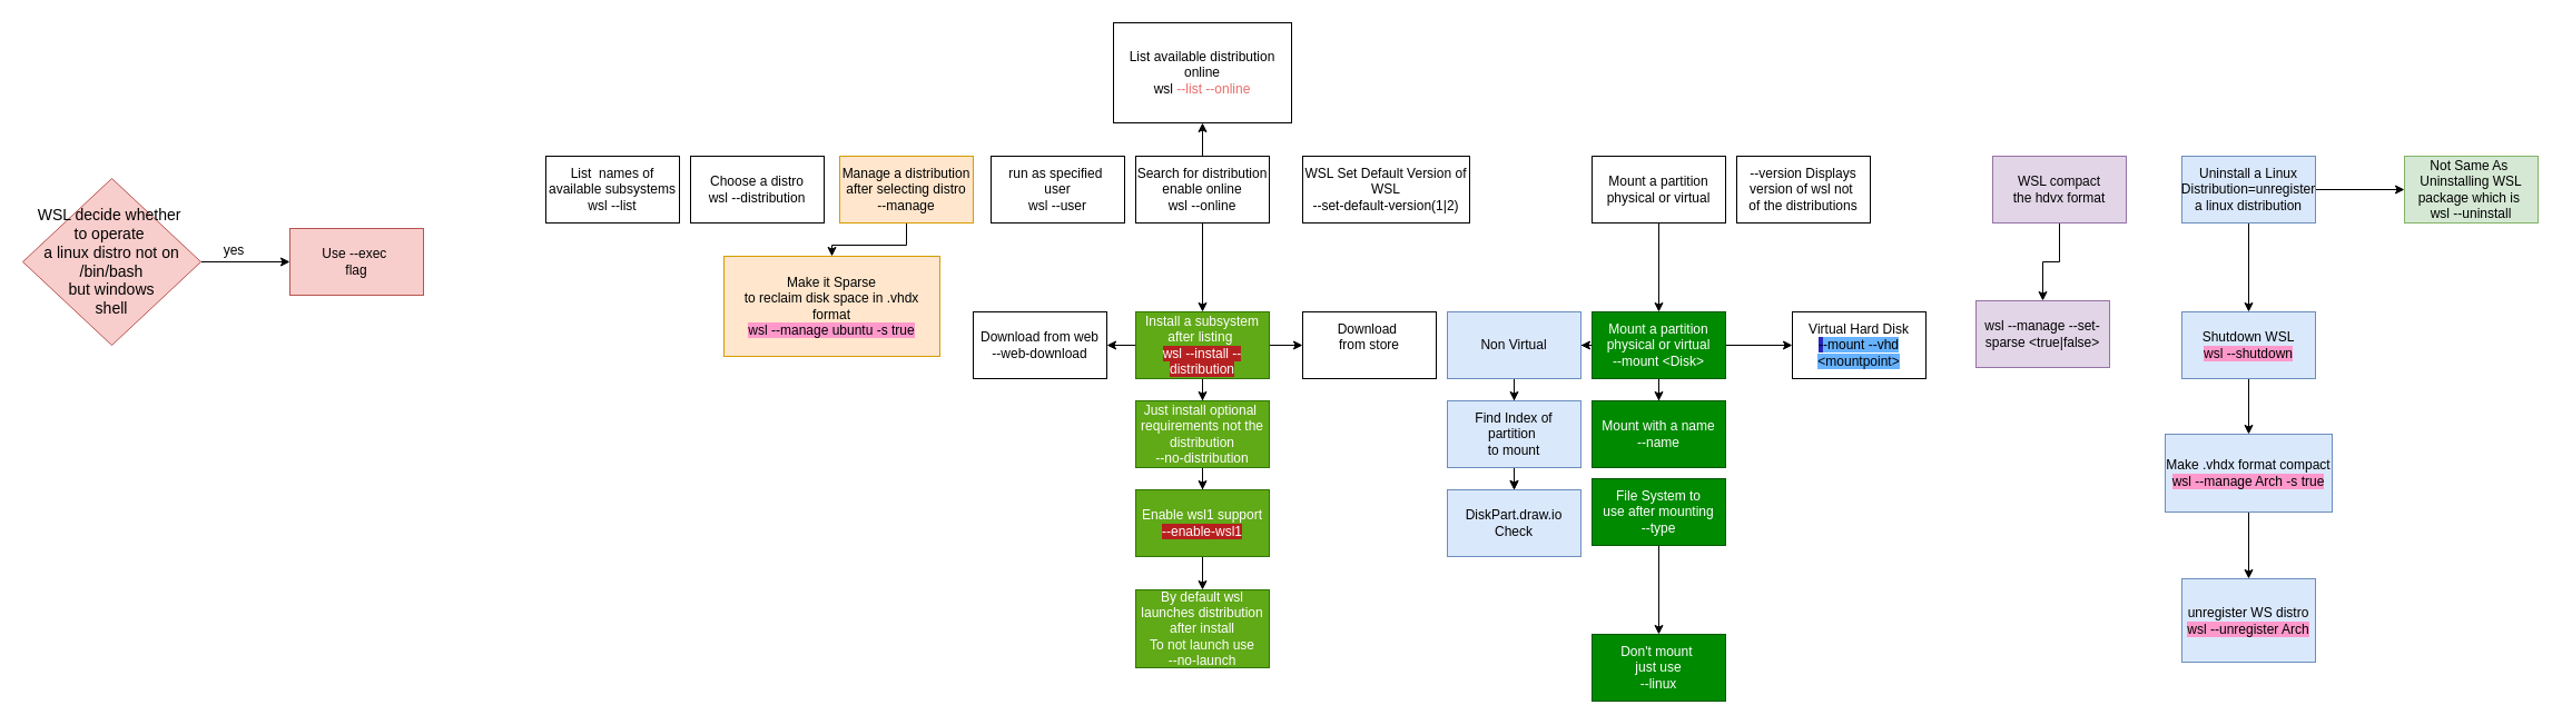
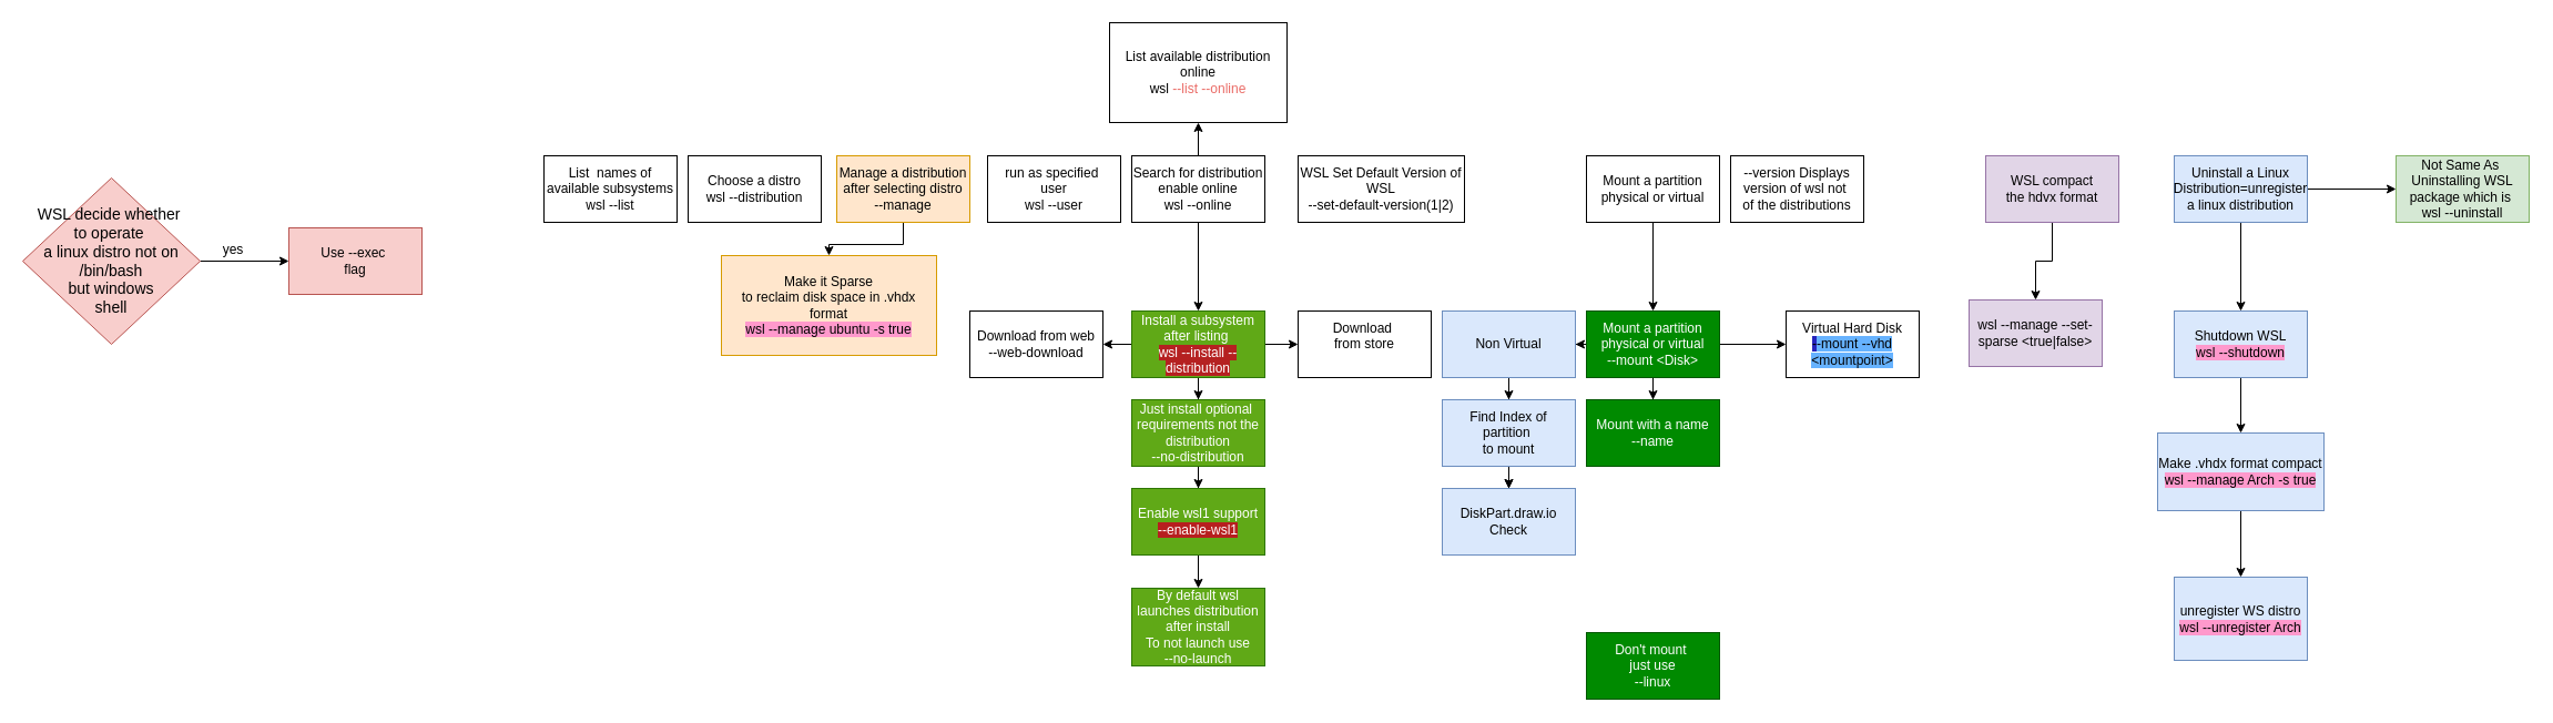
- <mxCell id="32" value="File System to&lt;div&gt;use after mounting&lt;/div&gt;&lt;div&gt;--type&lt;/div&gt;" style="rounded=0;whiteSpace=wrap;html=1;fillColor=#008a00;fontColor=#ffffff;strokeColor=#005700;" parent="1" vertex="1"><mxGeometry x="1430" y="430" width="120" height="60" as="geometry" /></mxCell>
- <mxCell id="31" value="" style="edgeStyle=orthogonalEdgeStyle;rounded=0;orthogonalLoop=1;jettySize=auto;html=1;" parent="1" source="32" target="33" edge="1"><mxGeometry relative="1" as="geometry" /></mxCell>
